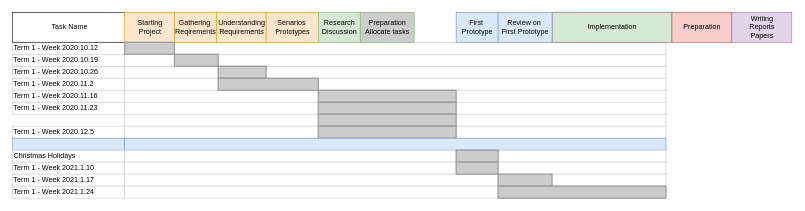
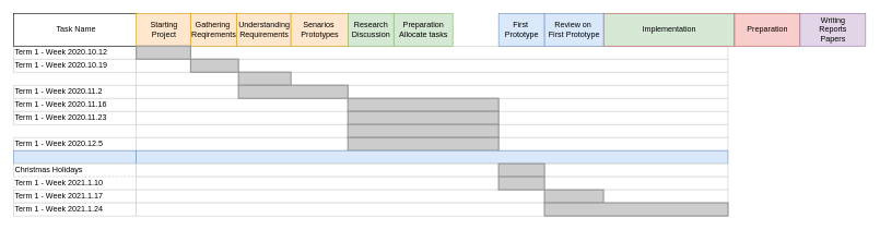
- <mxCell id="15" value="Preparation&lt;br&gt;Allocate tasks" style="strokeWidth=1;fontStyle=0;html=1;fillColor=#cccccc;strokeColor=#82b366;" parent="1" vertex="1"><mxGeometry x="600" y="20" width="90" height="50" as="geometry" /></mxCell>
+ <mxCell id="15" value="Preparation&lt;br&gt;Allocate tasks" style="strokeWidth=1;fontStyle=0;html=1;fillColor=#d5e8d4;strokeColor=#82b366;" parent="1" vertex="1"><mxGeometry x="600" y="20" width="90" height="50" as="geometry" /></mxCell>
- <mxCell id="4" value="Term 1 - Week 2020.10.26" style="align=left;strokeColor=#CCCCCC;html=1;" parent="1" vertex="1"><mxGeometry x="20" y="110" width="187" height="20" as="geometry" /></mxCell>
- <mxCell id="42" value="Term 1 - Week 2021.1.10" style="align=left;strokeColor=#CCCCCC;html=1;" vertex="1" parent="1"><mxGeometry x="20" y="270" width="187" height="20" as="geometry" /></mxCell>
+ <mxCell id="42" value="Term 1 - Week 2021.1.10" style="align=left;strokeColor=#CCCCCC;html=1;dashed=1;" vertex="1" parent="1"><mxGeometry x="20" y="270" width="187" height="20" as="geometry" /></mxCell>
